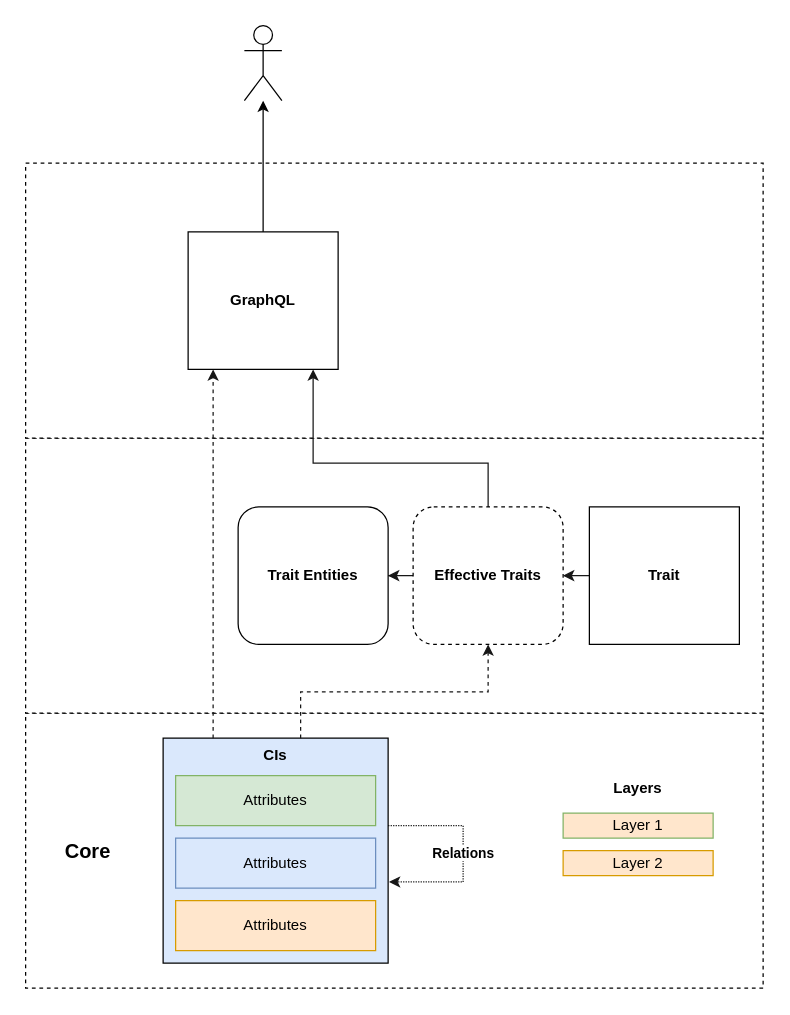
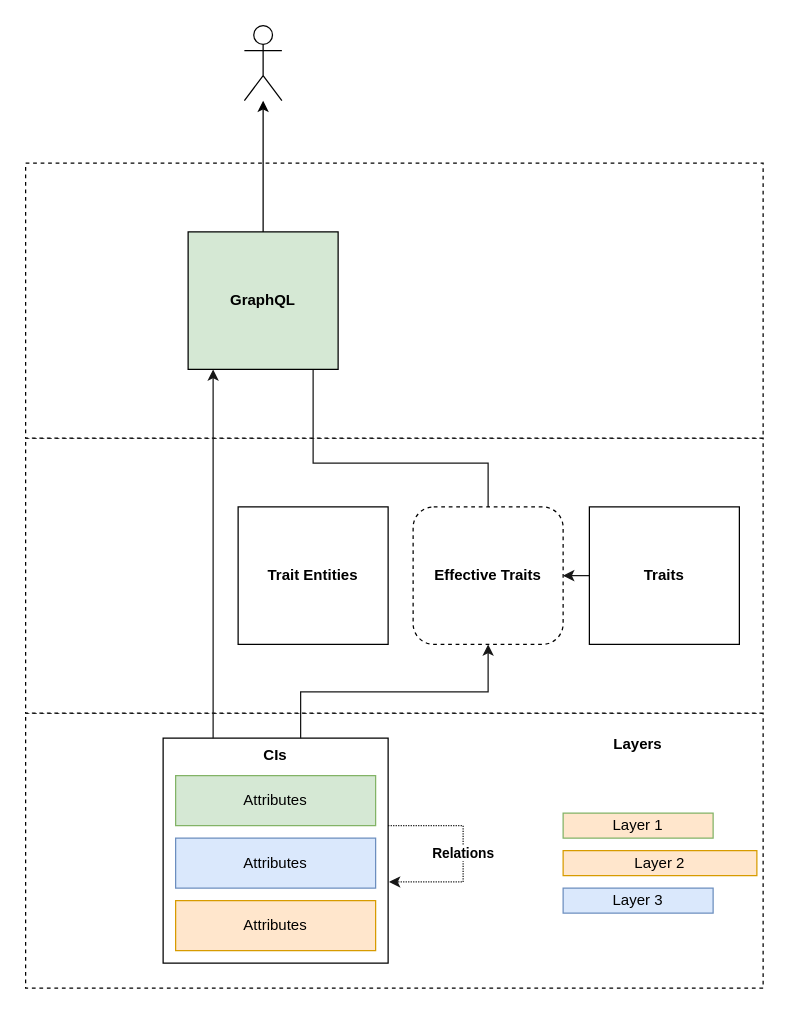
- <mxCell id="23" value="GraphQL" style="rounded=0;whiteSpace=wrap;html=1;fontSize=12;fontStyle=1" parent="1" vertex="1"><mxGeometry x="150" y="185" width="120" height="110" as="geometry" /></mxCell>
+ <mxCell id="23" value="GraphQL" style="rounded=0;whiteSpace=wrap;html=1;fontSize=12;fontStyle=1;fillColor=#d5e8d4;" parent="1" vertex="1"><mxGeometry x="150" y="185" width="120" height="110" as="geometry" /></mxCell>
- <mxCell id="20" style="edgeStyle=orthogonalEdgeStyle;rounded=0;orthogonalLoop=1;jettySize=auto;html=1;fontSize=12;fontColor=#99FF99;strokeColor=#171717;" parent="1" source="21" target="23" edge="1"><mxGeometry relative="1" as="geometry"><Array as="points"><mxPoint x="390" y="370" /><mxPoint x="250" y="370" /></Array></mxGeometry></mxCell>
+ <mxCell id="20" style="edgeStyle=orthogonalEdgeStyle;rounded=0;orthogonalLoop=1;jettySize=auto;html=1;fontSize=12;fontColor=#99FF99;strokeColor=#171717;endArrow=none;" parent="1" source="21" target="23" edge="1"><mxGeometry relative="1" as="geometry"><Array as="points"><mxPoint x="390" y="370" /><mxPoint x="250" y="370" /></Array></mxGeometry></mxCell>
- <mxCell id="24" style="edgeStyle=orthogonalEdgeStyle;rounded=0;orthogonalLoop=1;jettySize=auto;html=1;fontSize=12;fontColor=#99FF99;strokeColor=#171717;dashed=1;" parent="1" source="4" target="23" edge="1"><mxGeometry relative="1" as="geometry"><Array as="points"><mxPoint x="170" y="450" /><mxPoint x="170" y="450" /></Array></mxGeometry></mxCell>
+ <mxCell id="24" style="edgeStyle=orthogonalEdgeStyle;rounded=0;orthogonalLoop=1;jettySize=auto;html=1;fontSize=12;fontColor=#99FF99;strokeColor=#171717;" parent="1" source="4" target="23" edge="1"><mxGeometry relative="1" as="geometry"><Array as="points"><mxPoint x="170" y="450" /><mxPoint x="170" y="450" /></Array></mxGeometry></mxCell>
- <mxCell id="25" value="Trait Entities" style="whiteSpace=wrap;html=1;fontSize=12;fontStyle=1;rounded=1;" parent="1" vertex="1"><mxGeometry x="190" y="405" width="120" height="110" as="geometry" /></mxCell>
+ <mxCell id="25" value="Trait Entities" style="rounded=0;whiteSpace=wrap;html=1;fontSize=12;fontStyle=1" parent="1" vertex="1"><mxGeometry x="190" y="405" width="120" height="110" as="geometry" /></mxCell>
- <mxCell id="19" style="edgeStyle=orthogonalEdgeStyle;rounded=0;orthogonalLoop=1;jettySize=auto;html=1;fontSize=12;fontColor=#99FF99;strokeColor=#171717;" parent="1" source="21" target="25" edge="1"><mxGeometry relative="1" as="geometry" /></mxCell>
- <mxCell id="15" value="Trait" style="rounded=0;whiteSpace=wrap;html=1;fontSize=12;fontStyle=1" parent="1" vertex="1"><mxGeometry x="471" y="405" width="120" height="110" as="geometry" /></mxCell>
+ <mxCell id="15" value="Traits" style="rounded=0;whiteSpace=wrap;html=1;fontSize=12;fontStyle=1" parent="1" vertex="1"><mxGeometry x="471" y="405" width="120" height="110" as="geometry" /></mxCell>
- <mxCell id="22" style="edgeStyle=orthogonalEdgeStyle;rounded=0;orthogonalLoop=1;jettySize=auto;html=1;fontSize=12;fontColor=#99FF99;strokeColor=#171717;dashed=1;" parent="1" source="4" target="21" edge="1"><mxGeometry relative="1" as="geometry"><Array as="points"><mxPoint x="240" y="553" /><mxPoint x="390" y="553" /></Array></mxGeometry></mxCell>
+ <mxCell id="22" style="edgeStyle=orthogonalEdgeStyle;rounded=0;orthogonalLoop=1;jettySize=auto;html=1;fontSize=12;fontColor=#99FF99;strokeColor=#171717;" parent="1" source="4" target="21" edge="1"><mxGeometry relative="1" as="geometry"><Array as="points"><mxPoint x="240" y="553" /><mxPoint x="390" y="553" /></Array></mxGeometry></mxCell>
- <mxCell id="4" value="CIs" style="rounded=0;whiteSpace=wrap;html=1;verticalAlign=top;fontStyle=1;fillColor=#dae8fc;" parent="1" vertex="1"><mxGeometry x="130" y="590" width="180" height="180" as="geometry" /></mxCell>
+ <mxCell id="4" value="CIs" style="rounded=0;whiteSpace=wrap;html=1;verticalAlign=top;fontStyle=1" parent="1" vertex="1"><mxGeometry x="130" y="590" width="180" height="180" as="geometry" /></mxCell>
- <mxCell id="12" value="Layers" style="text;html=1;strokeColor=none;fillColor=none;align=center;verticalAlign=middle;whiteSpace=wrap;rounded=0;fontStyle=1;fontSize=12;" parent="1" vertex="1"><mxGeometry x="470" y="620" width="80" height="20" as="geometry" /></mxCell>
+ <mxCell id="12" value="Layers" style="text;html=1;strokeColor=none;fillColor=none;align=center;verticalAlign=middle;whiteSpace=wrap;rounded=0;fontStyle=1;fontSize=12;" parent="1" vertex="1"><mxGeometry x="470" y="585" width="80" height="20" as="geometry" /></mxCell>
- <mxCell id="8" value="Core" style="text;html=1;strokeColor=none;fillColor=none;align=center;verticalAlign=middle;whiteSpace=wrap;rounded=0;fontStyle=1;fontSize=16;" parent="1" vertex="1"><mxGeometry x="30" y="670" width="80" height="20" as="geometry" /></mxCell>
- <mxCell id="10" value="Layer 2" style="rounded=0;whiteSpace=wrap;html=1;verticalAlign=middle;fontStyle=0;fillColor=#ffe6cc;strokeColor=#d79b00;" parent="1" vertex="1"><mxGeometry x="450" y="680" width="120" height="20" as="geometry" /></mxCell>
+ <mxCell id="10" value="Layer 2" style="rounded=0;whiteSpace=wrap;html=1;verticalAlign=middle;fontStyle=0;fillColor=#ffe6cc;strokeColor=#d79b00;" parent="1" vertex="1"><mxGeometry x="450" y="680" width="155" height="20" as="geometry" /></mxCell>
+ <mxCell id="11" value="Layer 3" style="rounded=0;whiteSpace=wrap;html=1;verticalAlign=middle;fontStyle=0;fillColor=#dae8fc;strokeColor=#6c8ebf;" parent="1" vertex="1"><mxGeometry x="450" y="710" width="120" height="20" as="geometry" /></mxCell>
